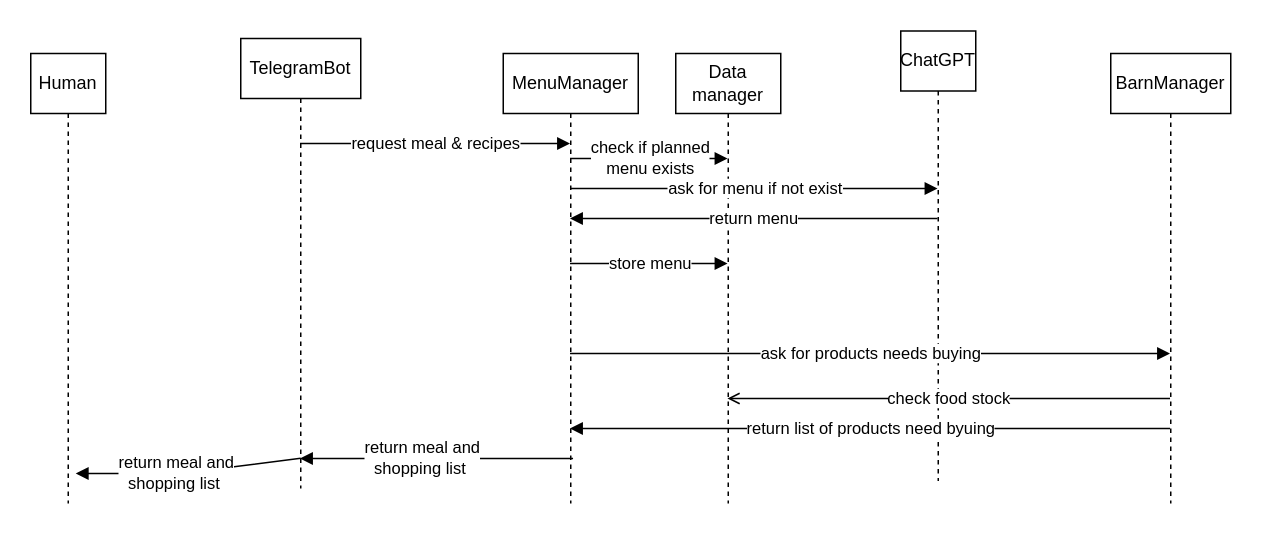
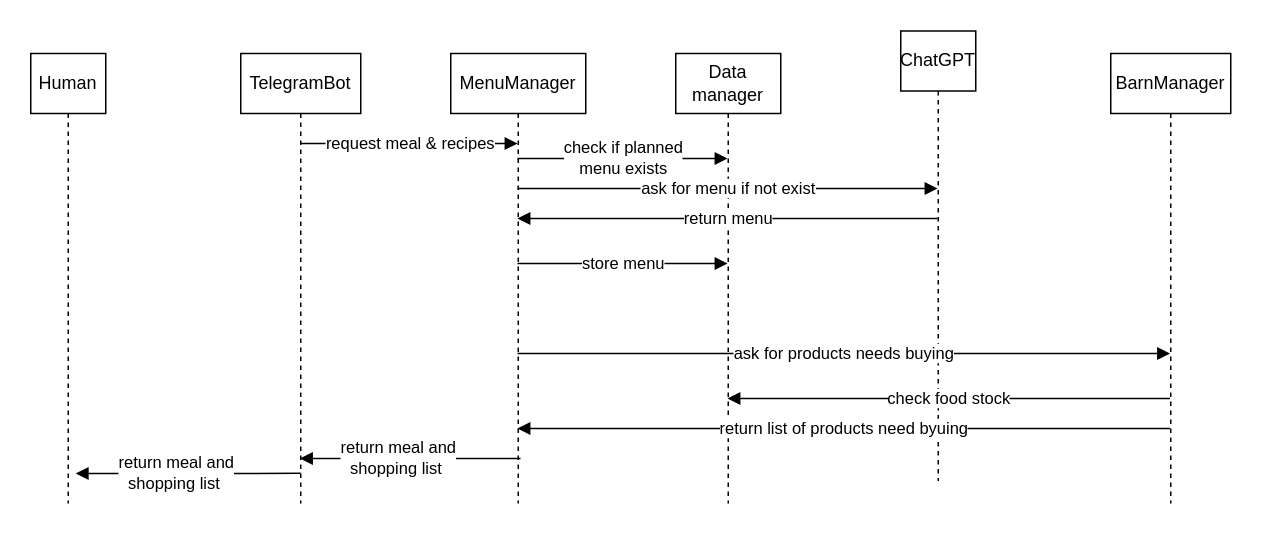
- <mxCell id="3" value="TelegramBot" style="shape=umlLifeline;perimeter=lifelinePerimeter;whiteSpace=wrap;html=1;container=1;" parent="1" vertex="1"><mxGeometry x="160" y="25" width="80" height="300" as="geometry" /></mxCell>
+ <mxCell id="3" value="TelegramBot" style="shape=umlLifeline;perimeter=lifelinePerimeter;whiteSpace=wrap;html=1;container=1;" parent="1" vertex="1"><mxGeometry x="160" y="35" width="80" height="300" as="geometry" /></mxCell>
- <mxCell id="4" value="MenuManager" style="shape=umlLifeline;perimeter=lifelinePerimeter;whiteSpace=wrap;html=1;container=1;" parent="1" vertex="1"><mxGeometry x="335" y="35" width="90" height="300" as="geometry" /></mxCell>
+ <mxCell id="4" value="MenuManager" style="shape=umlLifeline;perimeter=lifelinePerimeter;whiteSpace=wrap;html=1;container=1;" parent="1" vertex="1"><mxGeometry x="300" y="35" width="90" height="300" as="geometry" /></mxCell>
- <mxCell id="13" value="check food stock" style="html=1;endArrow=open;" parent="1" source="7" target="5" edge="1"><mxGeometry relative="1" as="geometry"><Array as="points"><mxPoint x="720" y="265" /><mxPoint x="530" y="265" /></Array></mxGeometry></mxCell>
+ <mxCell id="13" value="check food stock" style="html=1;endArrow=block;" parent="1" source="7" target="5" edge="1"><mxGeometry relative="1" as="geometry"><Array as="points"><mxPoint x="720" y="265" /><mxPoint x="530" y="265" /></Array></mxGeometry></mxCell>
